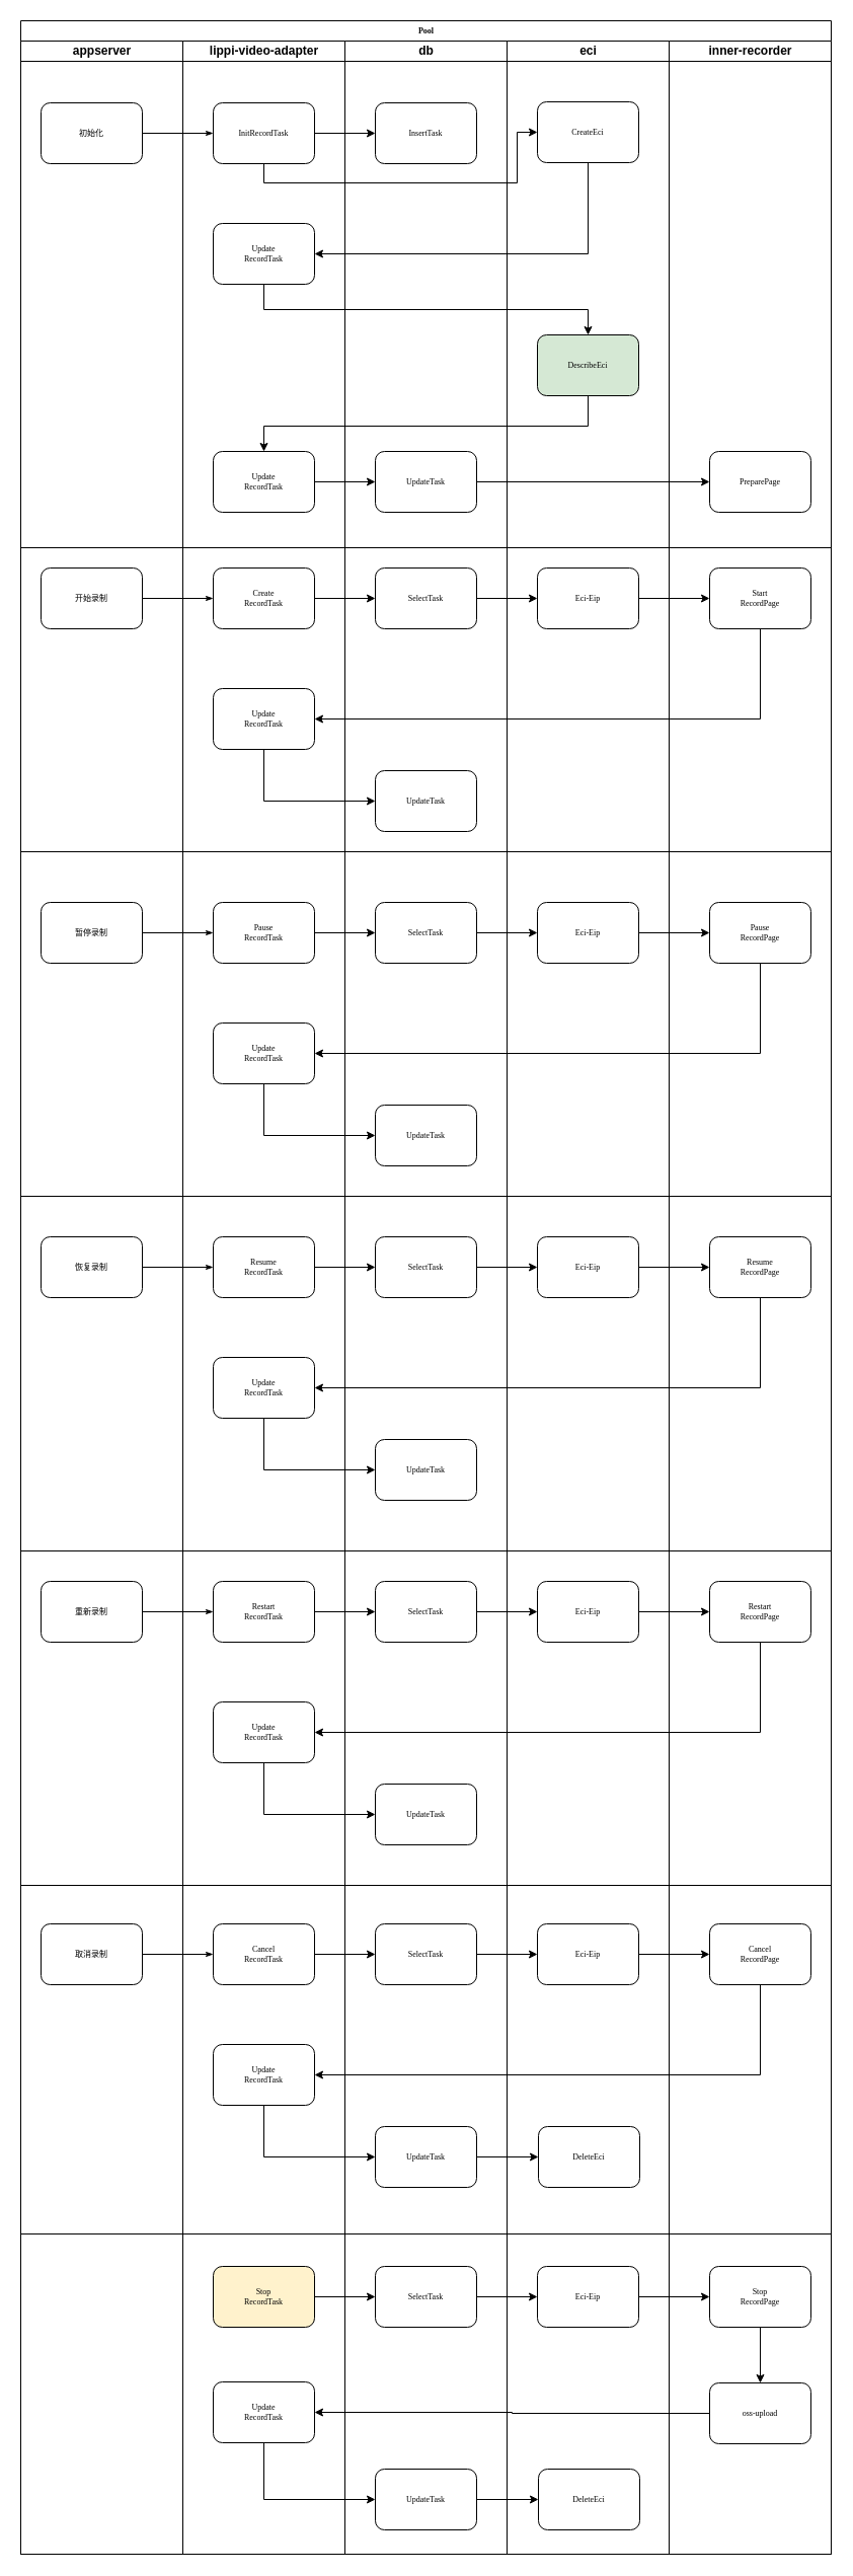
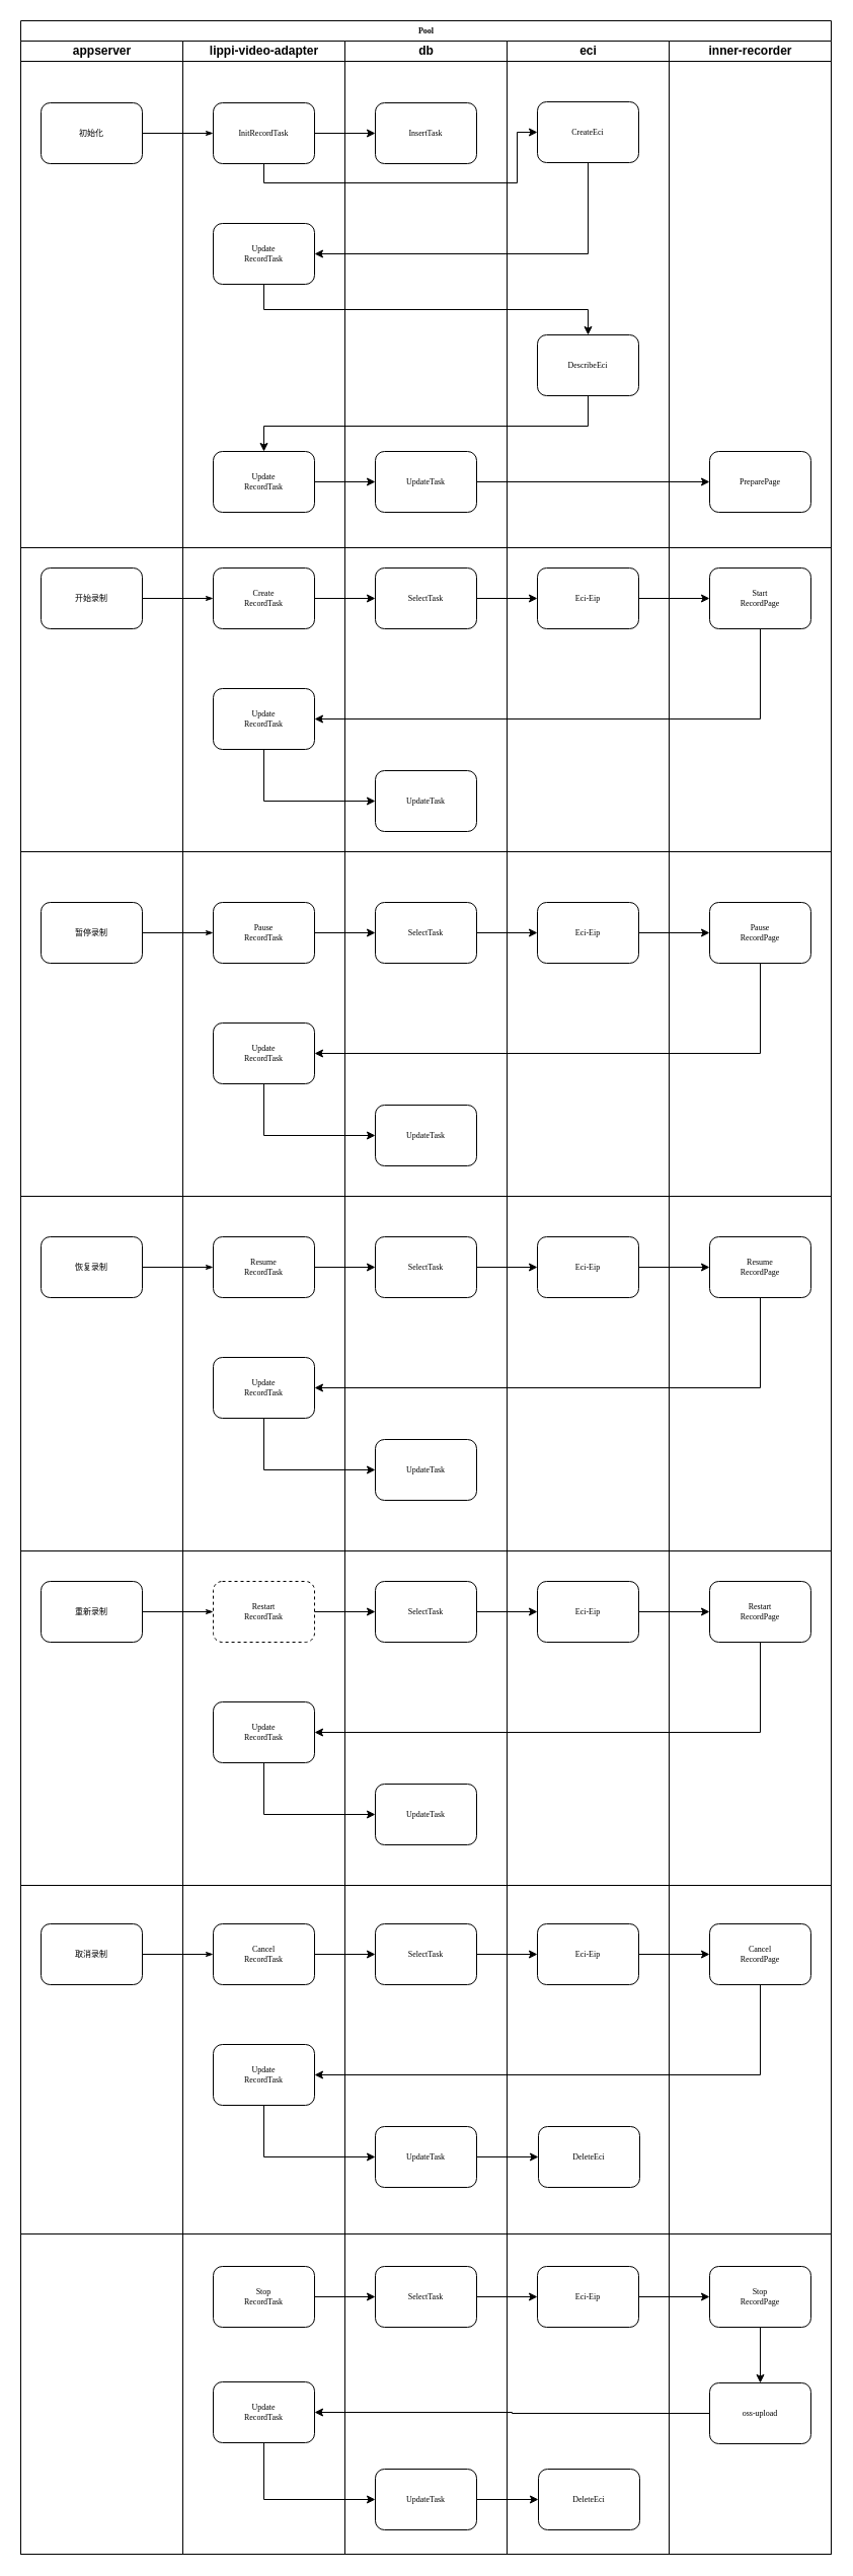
- <mxCell id="17" value="DescribeEci" style="rounded=1;whiteSpace=wrap;html=1;shadow=0;labelBackgroundColor=none;strokeWidth=1;fontFamily=Verdana;fontSize=8;align=center;fillColor=#d5e8d4;" vertex="1" parent="15"><mxGeometry x="30" y="290" width="100" height="60" as="geometry" /></mxCell>
+ <mxCell id="17" value="DescribeEci" style="rounded=1;whiteSpace=wrap;html=1;shadow=0;labelBackgroundColor=none;strokeWidth=1;fontFamily=Verdana;fontSize=8;align=center;" vertex="1" parent="15"><mxGeometry x="30" y="290" width="100" height="60" as="geometry" /></mxCell>
- <mxCell id="75" value="Restart&lt;br&gt;RecordTask" style="rounded=1;whiteSpace=wrap;html=1;shadow=0;labelBackgroundColor=none;strokeWidth=1;fontFamily=Verdana;fontSize=8;align=center;" vertex="1" parent="1"><mxGeometry x="210" y="1560" width="100" height="60" as="geometry" /></mxCell>
+ <mxCell id="75" value="Restart&lt;br&gt;RecordTask" style="rounded=1;whiteSpace=wrap;html=1;shadow=0;labelBackgroundColor=none;strokeWidth=1;fontFamily=Verdana;fontSize=8;align=center;dashed=1;" vertex="1" parent="1"><mxGeometry x="210" y="1560" width="100" height="60" as="geometry" /></mxCell>
- <mxCell id="104" value="Stop&lt;br&gt;RecordTask" style="rounded=1;whiteSpace=wrap;html=1;shadow=0;labelBackgroundColor=none;strokeWidth=1;fontFamily=Verdana;fontSize=8;align=center;fillColor=#fff2cc;" vertex="1" parent="1"><mxGeometry x="210" y="2236" width="100" height="60" as="geometry" /></mxCell>
+ <mxCell id="104" value="Stop&lt;br&gt;RecordTask" style="rounded=1;whiteSpace=wrap;html=1;shadow=0;labelBackgroundColor=none;strokeWidth=1;fontFamily=Verdana;fontSize=8;align=center;" vertex="1" parent="1"><mxGeometry x="210" y="2236" width="100" height="60" as="geometry" /></mxCell>
